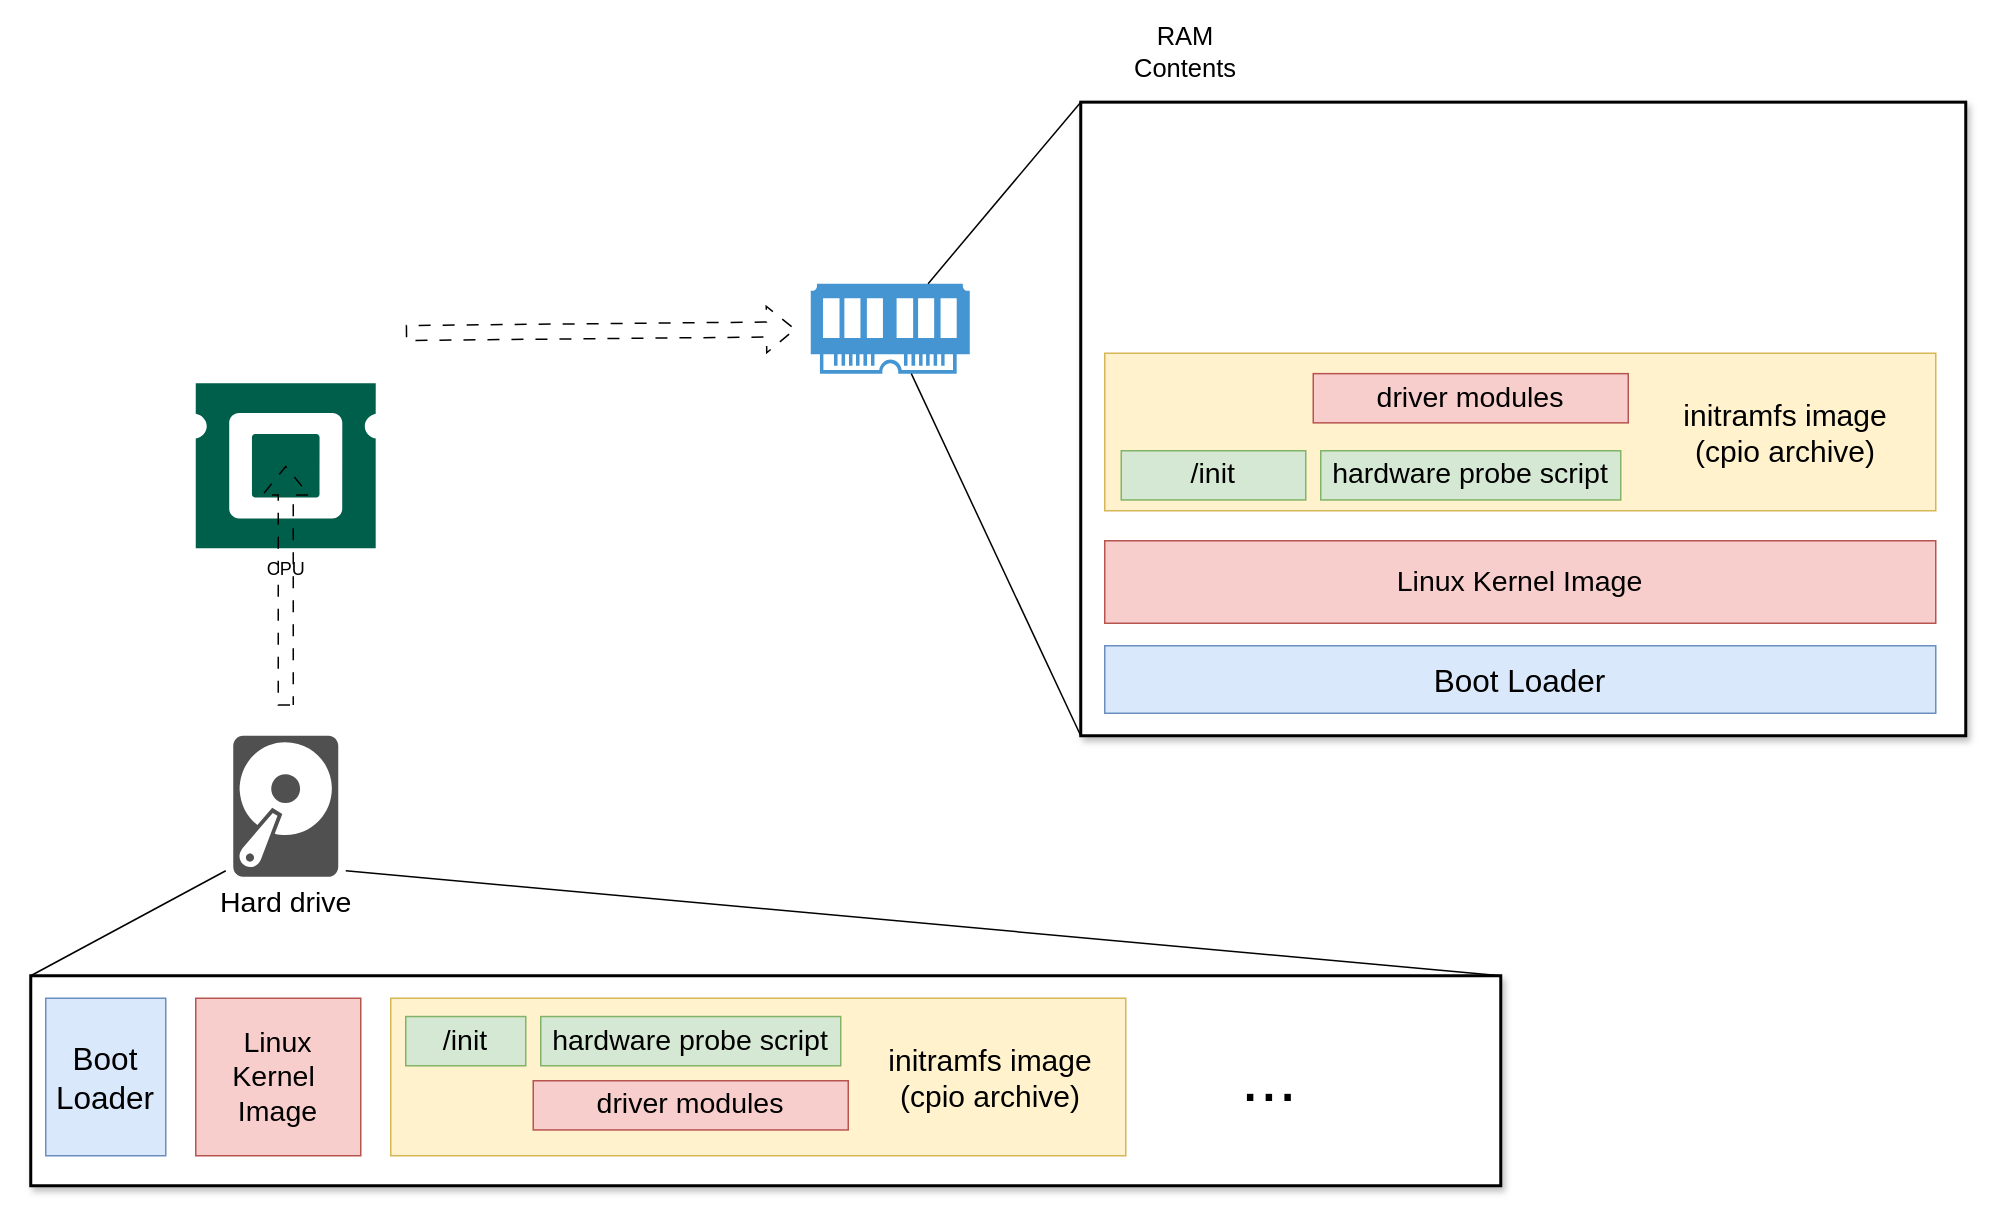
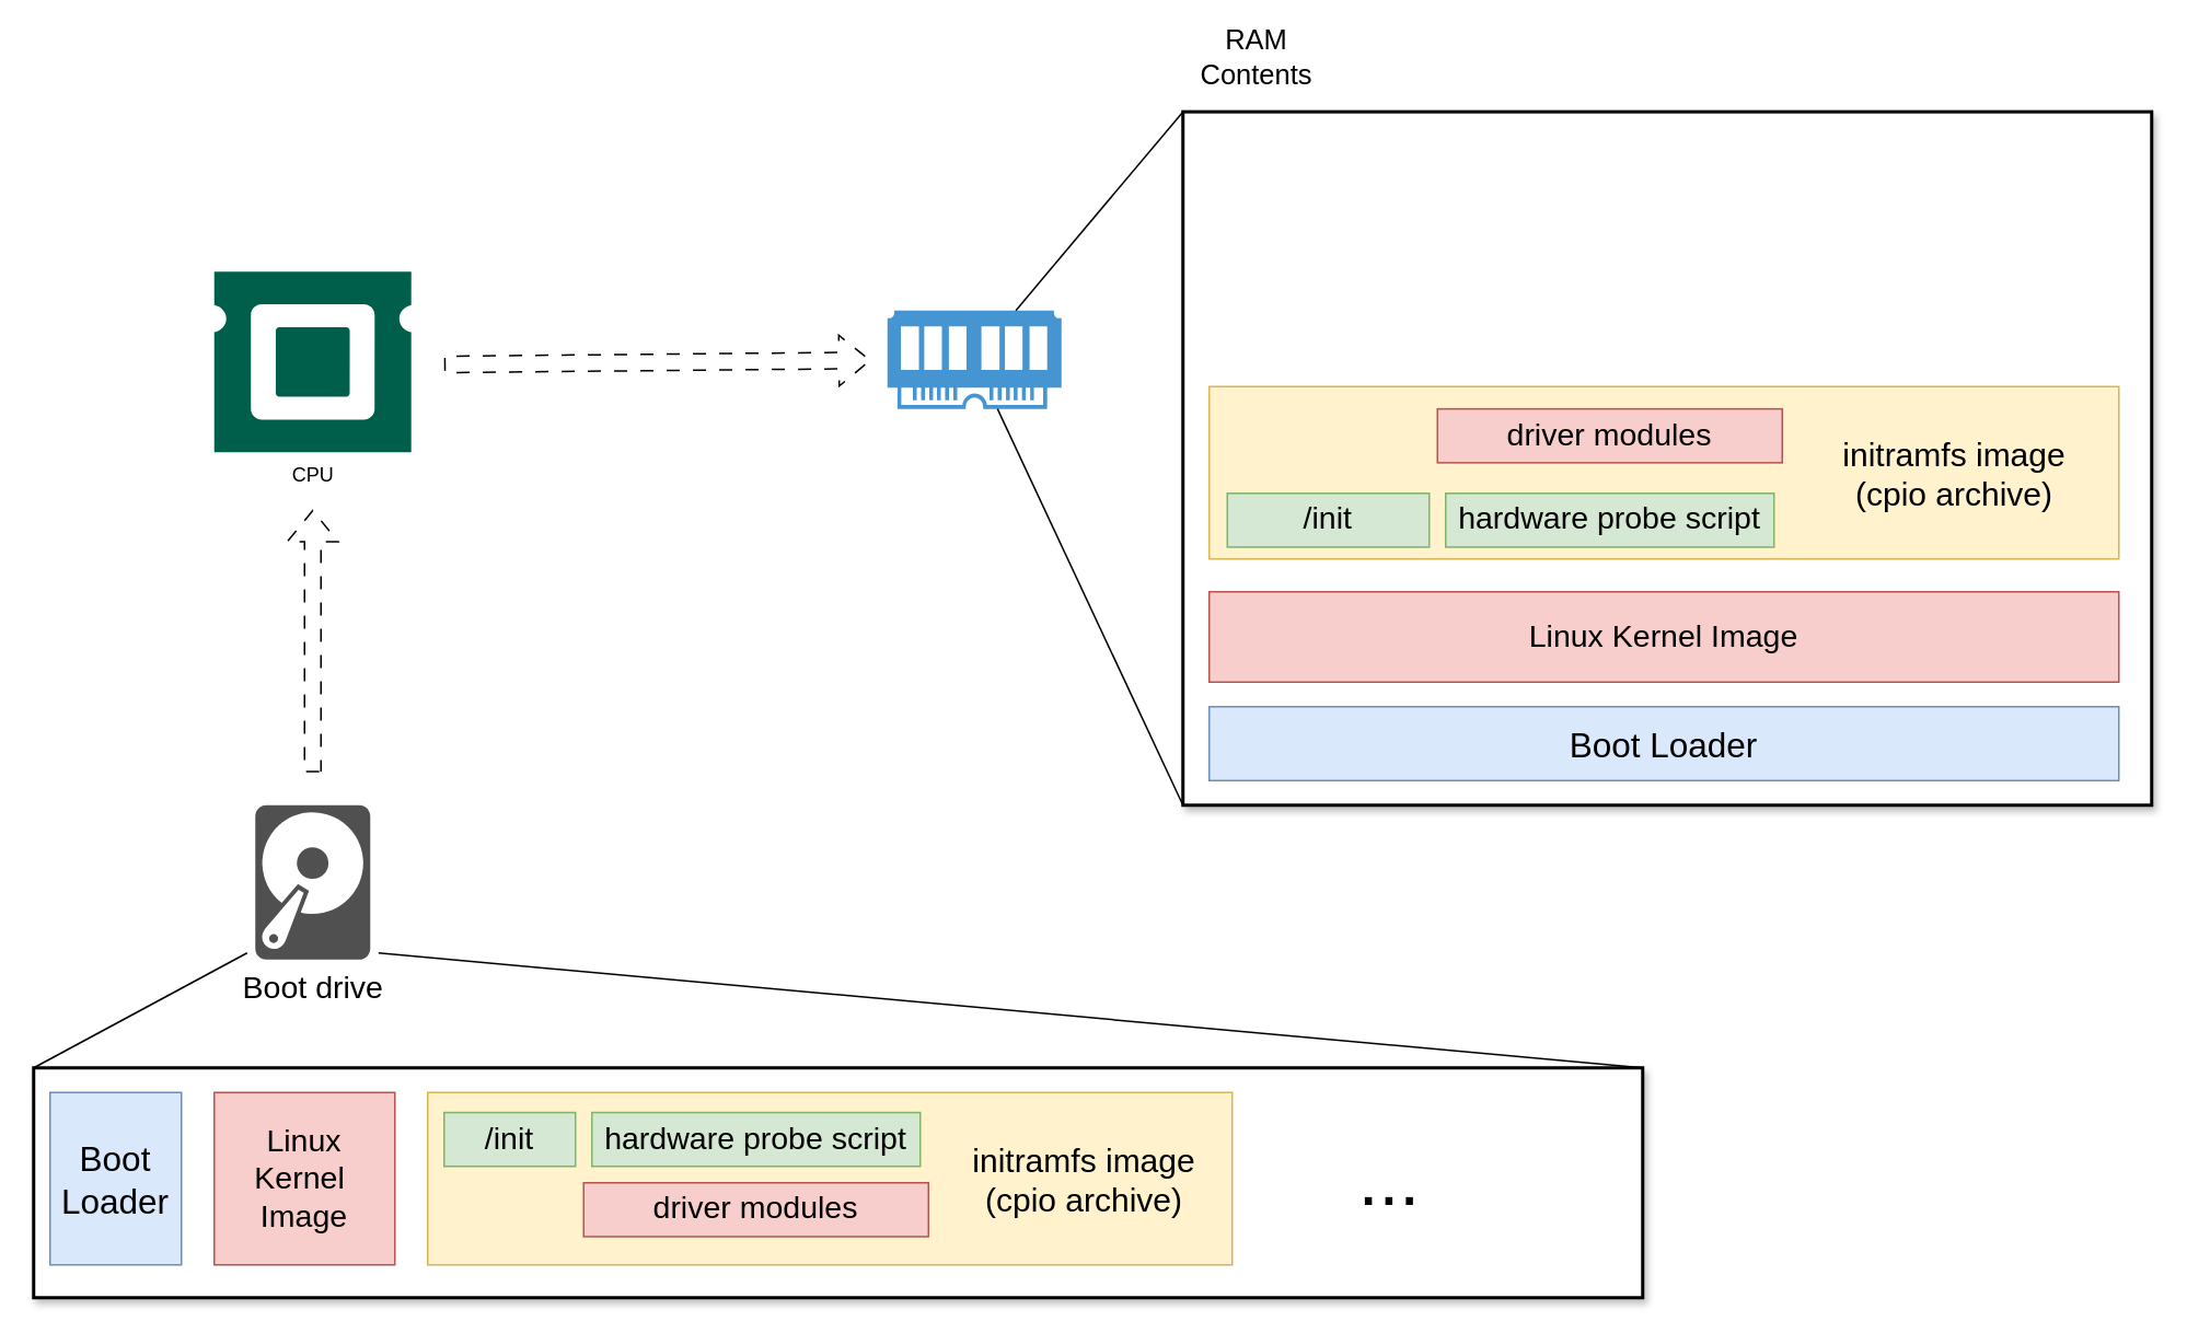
- <mxCell id="3" value="RAM Contents" style="text;html=1;align=center;verticalAlign=middle;whiteSpace=wrap;rounded=0;fontSize=17;" vertex="1" parent="1"><mxGeometry x="760" y="20" width="60" height="30" as="geometry" /></mxCell>
+ <mxCell id="3" value="RAM Contents" style="text;html=1;align=center;verticalAlign=middle;whiteSpace=wrap;rounded=0;fontSize=17;" vertex="1" parent="1"><mxGeometry x="735" y="20" width="60" height="30" as="geometry" /></mxCell>
- <mxCell id="5" value="CPU" style="sketch=0;pointerEvents=1;shadow=0;dashed=0;html=1;strokeColor=none;fillColor=#005F4B;labelPosition=center;verticalLabelPosition=bottom;verticalAlign=top;align=center;outlineConnect=0;shape=mxgraph.veeam2.cpu;" vertex="1" parent="1"><mxGeometry x="130" y="255" width="120" height="110" as="geometry" /></mxCell>
+ <mxCell id="5" value="CPU" style="sketch=0;pointerEvents=1;shadow=0;dashed=0;html=1;strokeColor=none;fillColor=#005F4B;labelPosition=center;verticalLabelPosition=bottom;verticalAlign=top;align=center;outlineConnect=0;shape=mxgraph.veeam2.cpu;" vertex="1" parent="1"><mxGeometry x="130" y="165" width="120" height="110" as="geometry" /></mxCell>
- <mxCell id="4" value="&lt;font style=&quot;font-size: 19px;&quot;&gt;Hard drive&lt;/font&gt;" style="sketch=0;pointerEvents=1;shadow=0;dashed=0;html=1;strokeColor=none;fillColor=#505050;labelPosition=center;verticalLabelPosition=bottom;verticalAlign=top;outlineConnect=0;align=center;shape=mxgraph.office.devices.hard_disk;" vertex="1" parent="1"><mxGeometry x="155" y="490" width="70" height="94" as="geometry" /></mxCell>
+ <mxCell id="4" value="&lt;font style=&quot;font-size: 19px;&quot;&gt;Boot drive&lt;/font&gt;" style="sketch=0;pointerEvents=1;shadow=0;dashed=0;html=1;strokeColor=none;fillColor=#505050;labelPosition=center;verticalLabelPosition=bottom;verticalAlign=top;outlineConnect=0;align=center;shape=mxgraph.office.devices.hard_disk;" vertex="1" parent="1"><mxGeometry x="155" y="490" width="70" height="94" as="geometry" /></mxCell>
